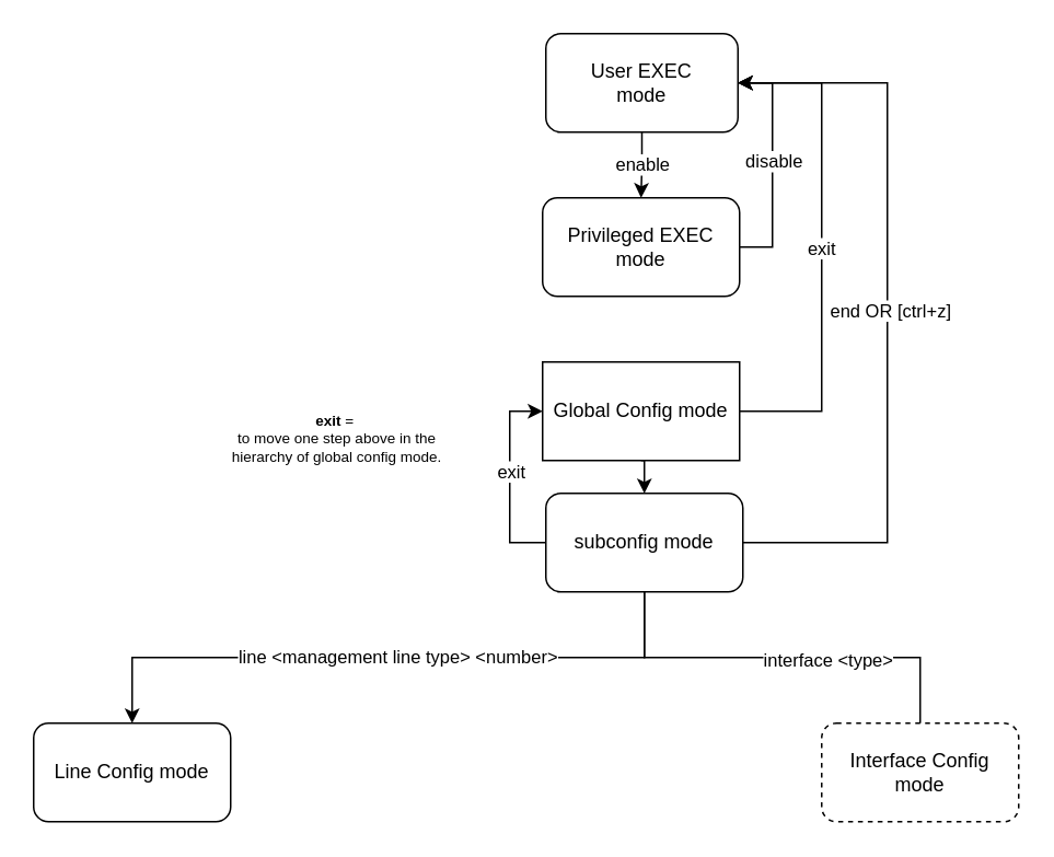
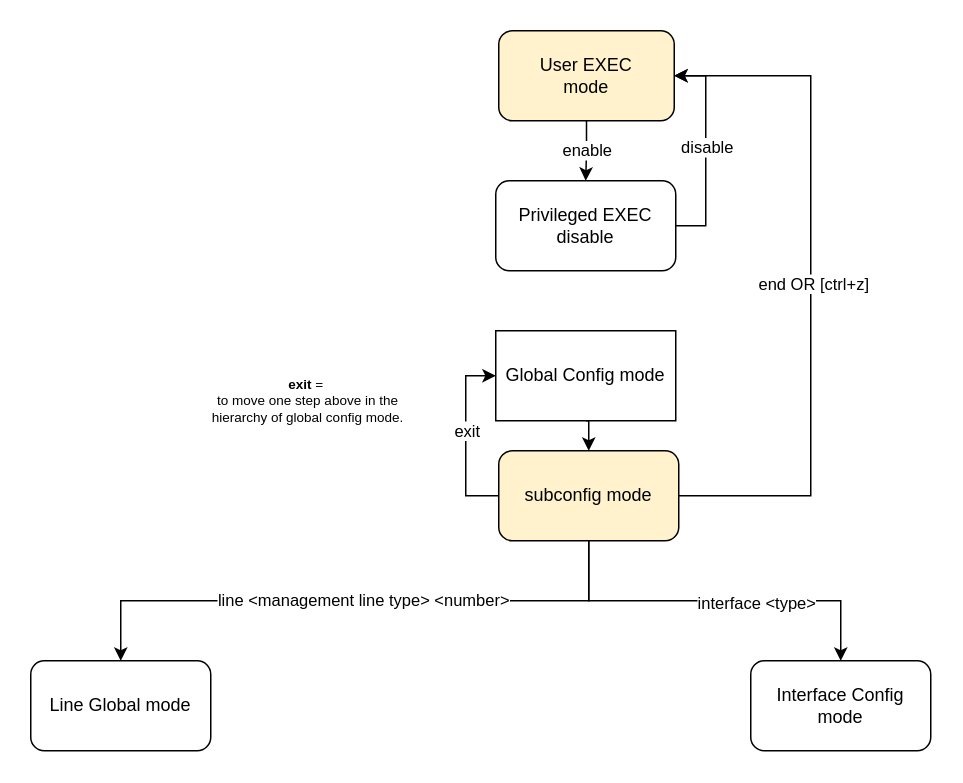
- <mxCell id="4" value="User EXEC&lt;div&gt;mode&lt;/div&gt;" style="rounded=1;whiteSpace=wrap;html=1;" vertex="1" parent="1"><mxGeometry x="332" y="20" width="117" height="60" as="geometry" /></mxCell>
+ <mxCell id="4" value="User EXEC&lt;div&gt;mode&lt;/div&gt;" style="rounded=1;whiteSpace=wrap;html=1;fillColor=#fff2cc;" vertex="1" parent="1"><mxGeometry x="332" y="20" width="117" height="60" as="geometry" /></mxCell>
- <mxCell id="7" value="Privileged EXEC&lt;div&gt;&lt;span style=&quot;background-color: initial;&quot;&gt;mode&lt;/span&gt;&lt;/div&gt;" style="rounded=1;whiteSpace=wrap;html=1;" vertex="1" parent="1"><mxGeometry x="330" y="120" width="120" height="60" as="geometry" /></mxCell>
+ <mxCell id="7" value="Privileged EXEC&lt;div&gt;&lt;span style=&quot;background-color: initial;&quot;&gt;disable&lt;/span&gt;&lt;/div&gt;" style="rounded=1;whiteSpace=wrap;html=1;" vertex="1" parent="1"><mxGeometry x="330" y="120" width="120" height="60" as="geometry" /></mxCell>
- <mxCell id="11" style="edgeStyle=orthogonalEdgeStyle;rounded=0;orthogonalLoop=1;jettySize=auto;html=1;exitX=1;exitY=0.5;exitDx=0;exitDy=0;entryX=1;entryY=0.5;entryDx=0;entryDy=0;" edge="1" parent="1" source="13" target="4"><mxGeometry relative="1" as="geometry"><Array as="points"><mxPoint x="500" y="250" /><mxPoint x="500" y="50" /></Array></mxGeometry></mxCell>
- <mxCell id="12" value="exit" style="edgeLabel;html=1;align=center;verticalAlign=middle;resizable=0;points=[];" vertex="1" connectable="0" parent="11"><mxGeometry x="-0.006" y="1" relative="1" as="geometry"><mxPoint as="offset" /></mxGeometry></mxCell>
- <mxCell id="22" value="subconfig mode" style="rounded=1;whiteSpace=wrap;html=1;glass=0;" vertex="1" parent="1"><mxGeometry x="332" y="300" width="120" height="60" as="geometry" /></mxCell>
+ <mxCell id="22" value="subconfig mode" style="rounded=1;whiteSpace=wrap;html=1;glass=0;fillColor=#fff2cc;" vertex="1" parent="1"><mxGeometry x="332" y="300" width="120" height="60" as="geometry" /></mxCell>
- <mxCell id="16" style="edgeStyle=orthogonalEdgeStyle;rounded=0;orthogonalLoop=1;jettySize=auto;html=1;exitX=0.5;exitY=1;exitDx=0;exitDy=0;entryX=0.5;entryY=0;entryDx=0;entryDy=0;endArrow=none;" edge="1" parent="1" source="22" target="9"><mxGeometry relative="1" as="geometry" /></mxCell>
+ <mxCell id="16" style="edgeStyle=orthogonalEdgeStyle;rounded=0;orthogonalLoop=1;jettySize=auto;html=1;exitX=0.5;exitY=1;exitDx=0;exitDy=0;entryX=0.5;entryY=0;entryDx=0;entryDy=0;" edge="1" parent="1" source="22" target="9"><mxGeometry relative="1" as="geometry" /></mxCell>
- <mxCell id="8" value="Line Config mode" style="rounded=1;whiteSpace=wrap;html=1;" vertex="1" parent="1"><mxGeometry x="20" y="440" width="120" height="60" as="geometry" /></mxCell>
+ <mxCell id="8" value="Line Global mode" style="rounded=1;whiteSpace=wrap;html=1;" vertex="1" parent="1"><mxGeometry x="20" y="440" width="120" height="60" as="geometry" /></mxCell>
- <mxCell id="9" value="Interface Config mode" style="rounded=1;whiteSpace=wrap;html=1;dashed=1;" vertex="1" parent="1"><mxGeometry x="500" y="440" width="120" height="60" as="geometry" /></mxCell>
+ <mxCell id="9" value="Interface Config mode" style="rounded=1;whiteSpace=wrap;html=1;" vertex="1" parent="1"><mxGeometry x="500" y="440" width="120" height="60" as="geometry" /></mxCell>
